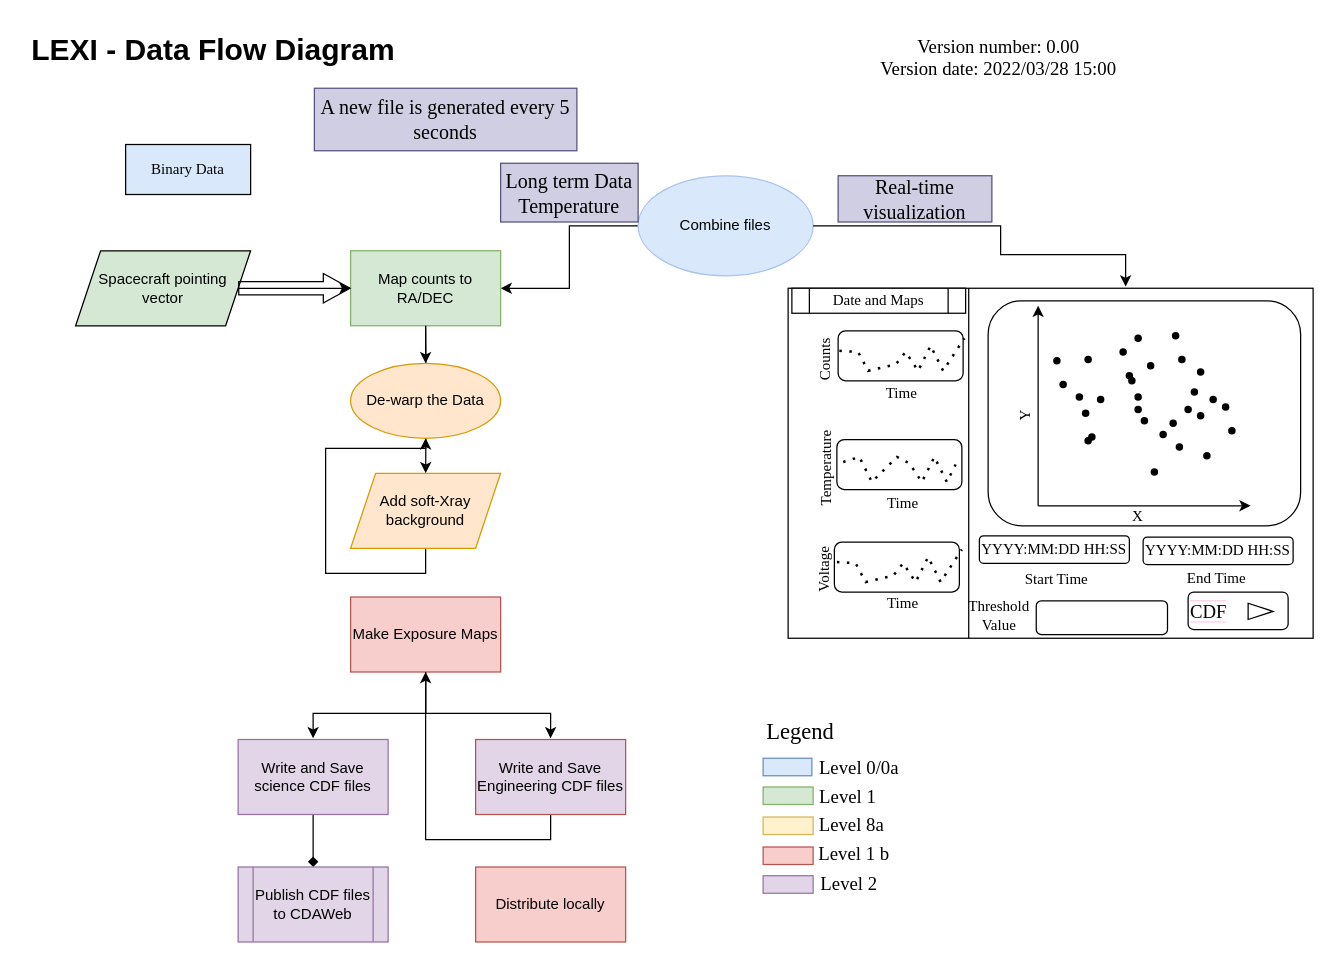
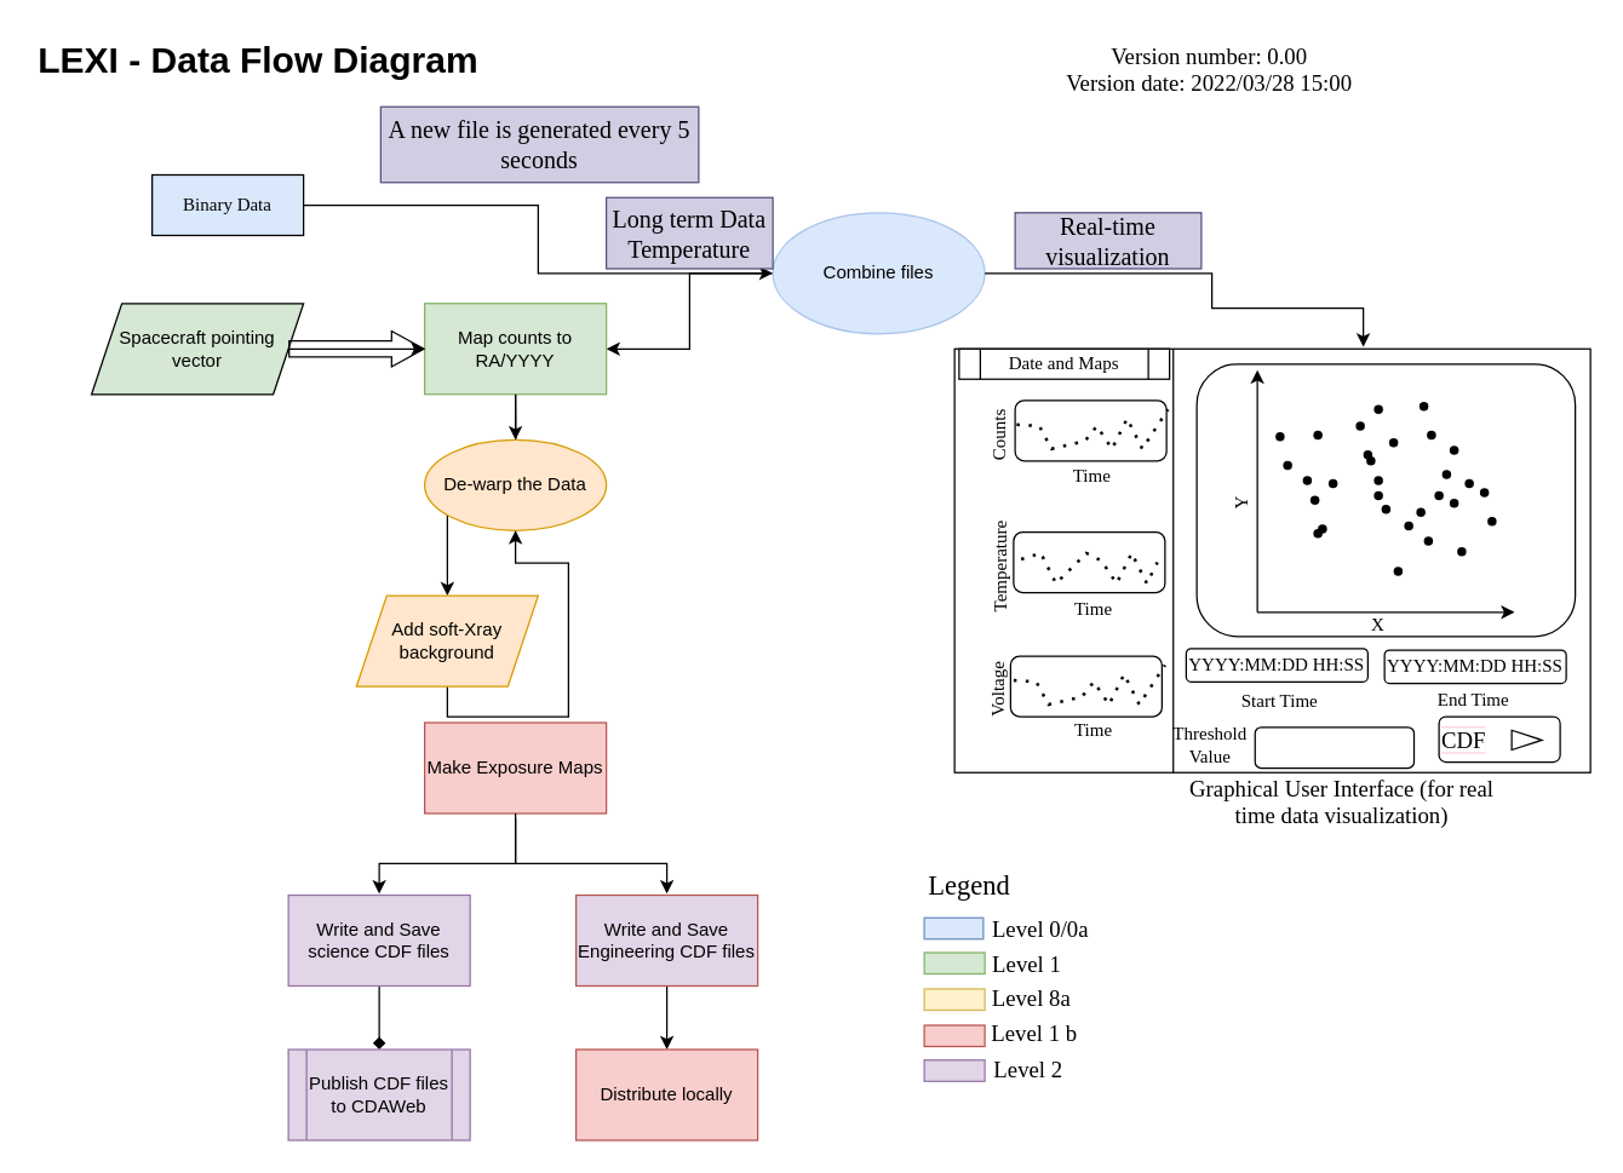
+ <mxCell id="3" value="" style="edgeStyle=orthogonalEdgeStyle;rounded=0;orthogonalLoop=1;jettySize=auto;html=1;fontFamily=Times New Roman;" edge="1" parent="1" source="4" target="6"><mxGeometry relative="1" as="geometry" /></mxCell>
- <mxCell id="8" value="Map counts to RA/DEC" style="rounded=0;whiteSpace=wrap;html=1;fillColor=#d5e8d4;strokeColor=#82b366;" vertex="1" parent="1"><mxGeometry x="280" y="200" width="120" height="60" as="geometry" /></mxCell>
+ <mxCell id="8" value="Map counts to RA/YYYY" style="rounded=0;whiteSpace=wrap;html=1;fillColor=#d5e8d4;strokeColor=#82b366;" vertex="1" parent="1"><mxGeometry x="280" y="200" width="120" height="60" as="geometry" /></mxCell>
- <mxCell id="15" value="Add soft-Xray background" style="shape=parallelogram;perimeter=parallelogramPerimeter;whiteSpace=wrap;html=1;fixedSize=1;rounded=0;fillColor=#ffe6cc;strokeColor=#d79b00;" vertex="1" parent="1"><mxGeometry x="280" y="378" width="120" height="60" as="geometry" /></mxCell>
+ <mxCell id="15" value="Add soft-Xray background" style="shape=parallelogram;perimeter=parallelogramPerimeter;whiteSpace=wrap;html=1;fixedSize=1;rounded=0;fillColor=#ffe6cc;strokeColor=#d79b00;" vertex="1" parent="1"><mxGeometry x="235" y="393" width="120" height="60" as="geometry" /></mxCell>
+ <mxCell id="86" value="&lt;font style=&quot;font-size: 15px&quot;&gt;Graphical User Interface (for real time data visualization)&lt;/font&gt;" style="text;html=1;strokeColor=none;fillColor=none;align=center;verticalAlign=middle;whiteSpace=wrap;rounded=0;fontFamily=Times New Roman;" vertex="1" parent="1"><mxGeometry x="780.5" y="514" width="209.5" height="30" as="geometry" /></mxCell>
- <mxCell id="19" value="" style="edgeStyle=orthogonalEdgeStyle;rounded=0;orthogonalLoop=1;jettySize=auto;html=1;fontFamily=Times New Roman;exitX=0.5;exitY=1;exitDx=0;exitDy=0;" edge="1" parent="1" source="20" target="16"><mxGeometry relative="1" as="geometry"><mxPoint x="440" y="444" as="sourcePoint" /></mxGeometry></mxCell>
+ <mxCell id="19" value="" style="edgeStyle=orthogonalEdgeStyle;rounded=0;orthogonalLoop=1;jettySize=auto;html=1;fontFamily=Times New Roman;exitX=0.5;exitY=1;exitDx=0;exitDy=0;" edge="1" parent="1" source="20" target="32"><mxGeometry relative="1" as="geometry"><mxPoint x="440" y="444" as="sourcePoint" /></mxGeometry></mxCell>
